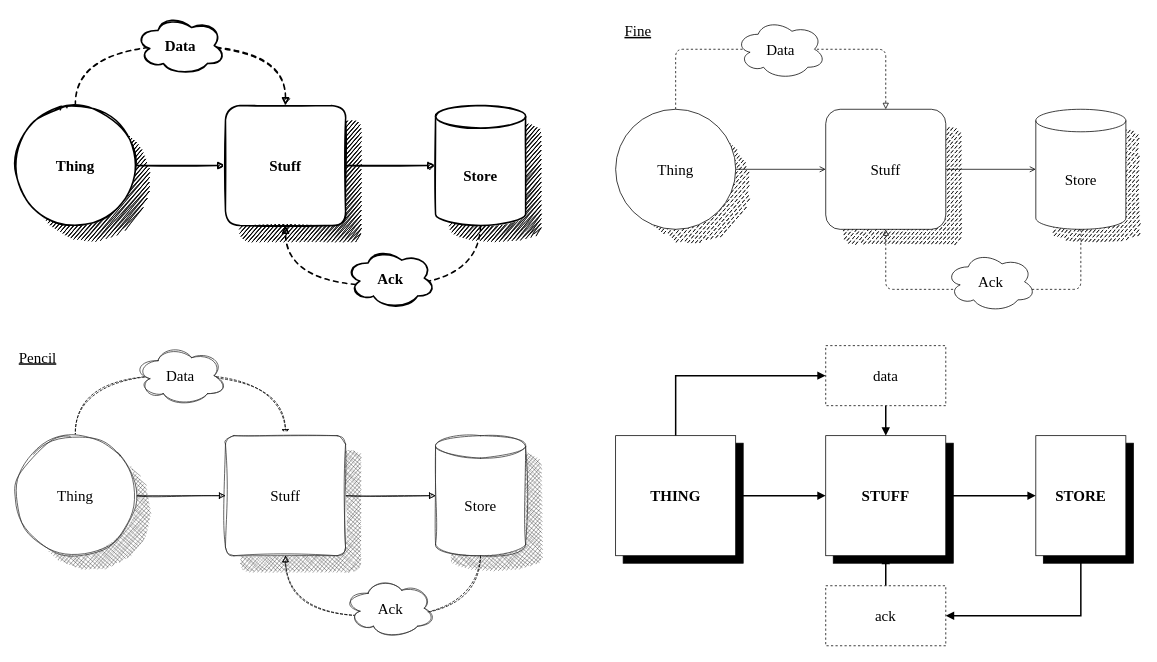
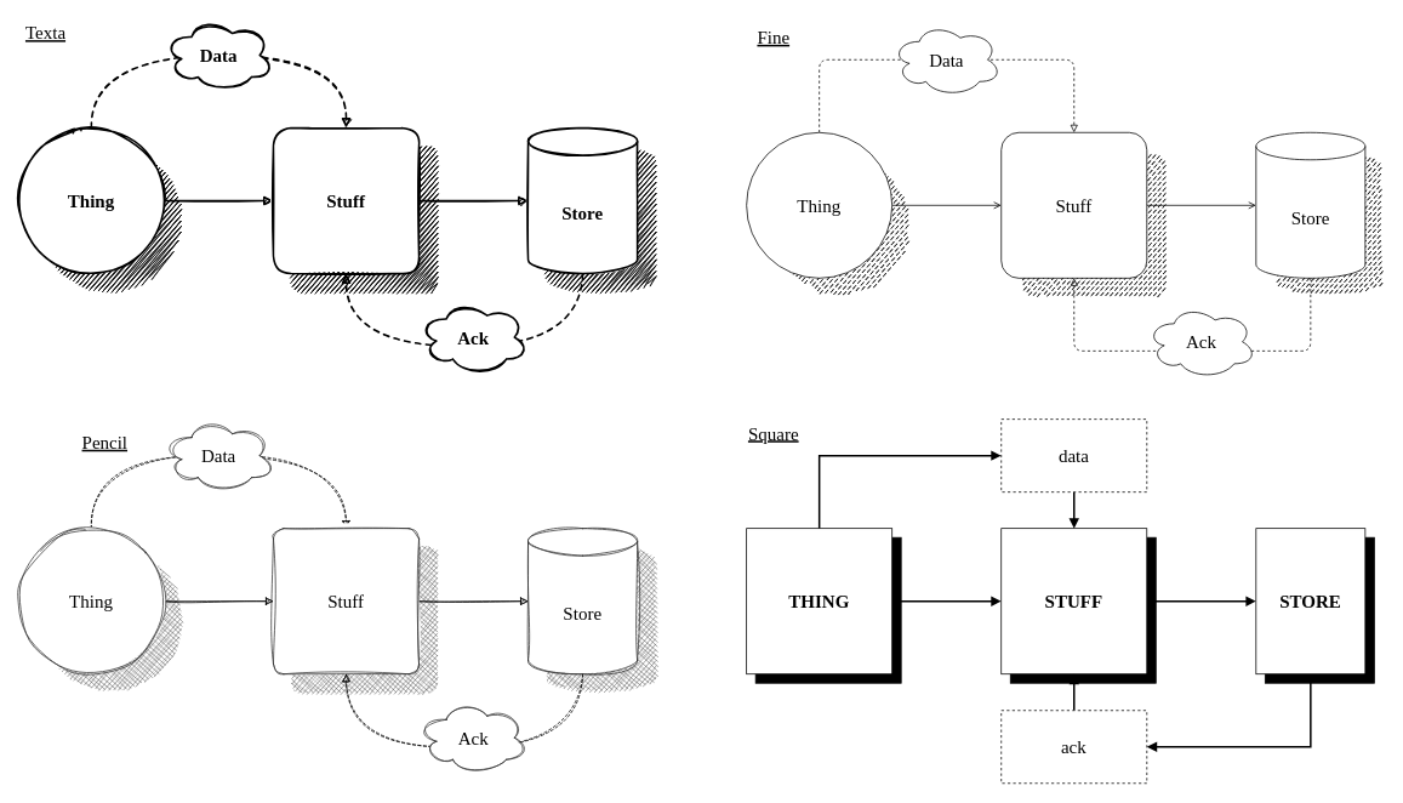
+ <mxCell id="17" value="Texta" style="text;html=1;strokeColor=none;fillColor=none;align=center;verticalAlign=middle;whiteSpace=wrap;rounded=0;fontSize=20;fontFamily=Architects Daughter;fontStyle=4" vertex="1" parent="1"><mxGeometry x="20" y="20" width="60" height="30" as="geometry" /></mxCell>
- <mxCell id="18" value="Pencil" style="text;html=1;strokeColor=none;fillColor=none;align=center;verticalAlign=middle;whiteSpace=wrap;rounded=0;fontSize=20;fontFamily=Shadows Into Light;fontStyle=4;fontSource=https%3A%2F%2Ffonts.googleapis.com%2Fcss%3Ffamily%3DShadows%2BInto%2BLight;" vertex="1" parent="1"><mxGeometry x="20" y="460" width="60" height="30" as="geometry" /></mxCell>
+ <mxCell id="18" value="Pencil" style="text;html=1;strokeColor=none;fillColor=none;align=center;verticalAlign=middle;whiteSpace=wrap;rounded=0;fontSize=20;fontFamily=Shadows Into Light;fontStyle=4;fontSource=https%3A%2F%2Ffonts.googleapis.com%2Fcss%3Ffamily%3DShadows%2BInto%2BLight;" vertex="1" parent="1"><mxGeometry x="85" y="470" width="60" height="30" as="geometry" /></mxCell>
+ <mxCell id="55" value="Square" style="text;html=1;strokeColor=none;fillColor=none;align=center;verticalAlign=middle;whiteSpace=wrap;rounded=0;fontSize=20;fontFamily=Roboto Mono;fontStyle=4;fontSource=https%3A%2F%2Ffonts.googleapis.com%2Fcss%3Ffamily%3DRoboto%2BMono;" vertex="1" parent="1"><mxGeometry x="820" y="460" width="60" height="30" as="geometry" /></mxCell>
